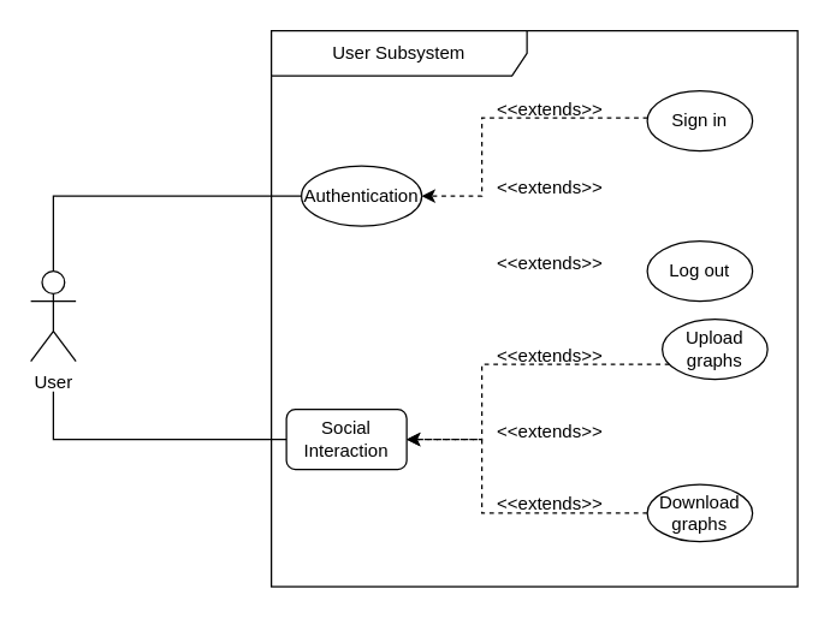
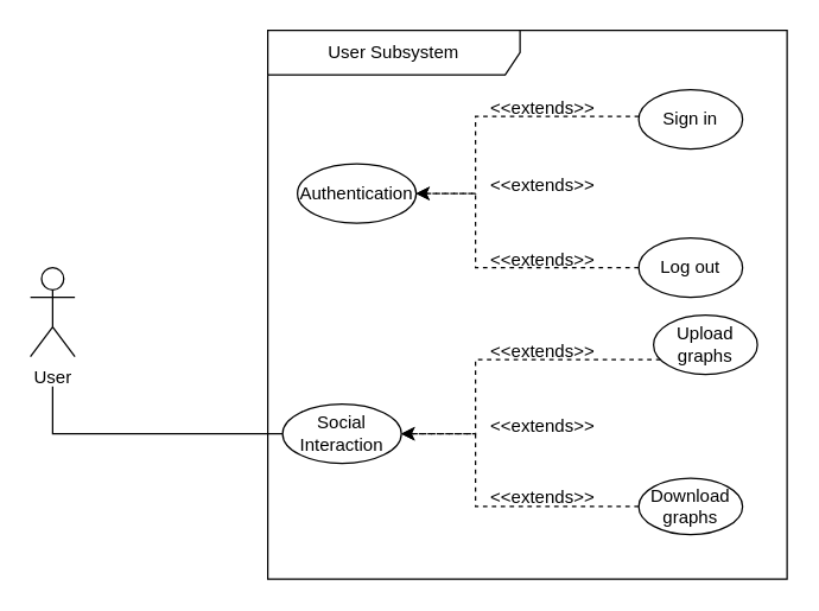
- <mxCell id="2" style="edgeStyle=orthogonalEdgeStyle;rounded=0;orthogonalLoop=1;jettySize=auto;html=1;endArrow=none;endFill=0;" edge="1" parent="1" source="4" target="10"><mxGeometry relative="1" as="geometry"><Array as="points"><mxPoint x="35" y="130" /></Array></mxGeometry></mxCell>
+ <mxCell id="8" style="edgeStyle=orthogonalEdgeStyle;rounded=0;orthogonalLoop=1;jettySize=auto;html=1;entryX=1;entryY=0.5;entryDx=0;entryDy=0;dashed=1;" edge="1" parent="1" source="9" target="10"><mxGeometry relative="1" as="geometry"><Array as="points"><mxPoint x="320" y="180" /><mxPoint x="320" y="130" /></Array></mxGeometry></mxCell>
- <mxCell id="14" value="Social Interaction" style="whiteSpace=wrap;html=1;rounded=1;" vertex="1" parent="1"><mxGeometry x="190" y="272" width="80" height="40" as="geometry" /></mxCell>
+ <mxCell id="14" value="Social Interaction" style="ellipse;whiteSpace=wrap;html=1;" vertex="1" parent="1"><mxGeometry x="190" y="272" width="80" height="40" as="geometry" /></mxCell>
